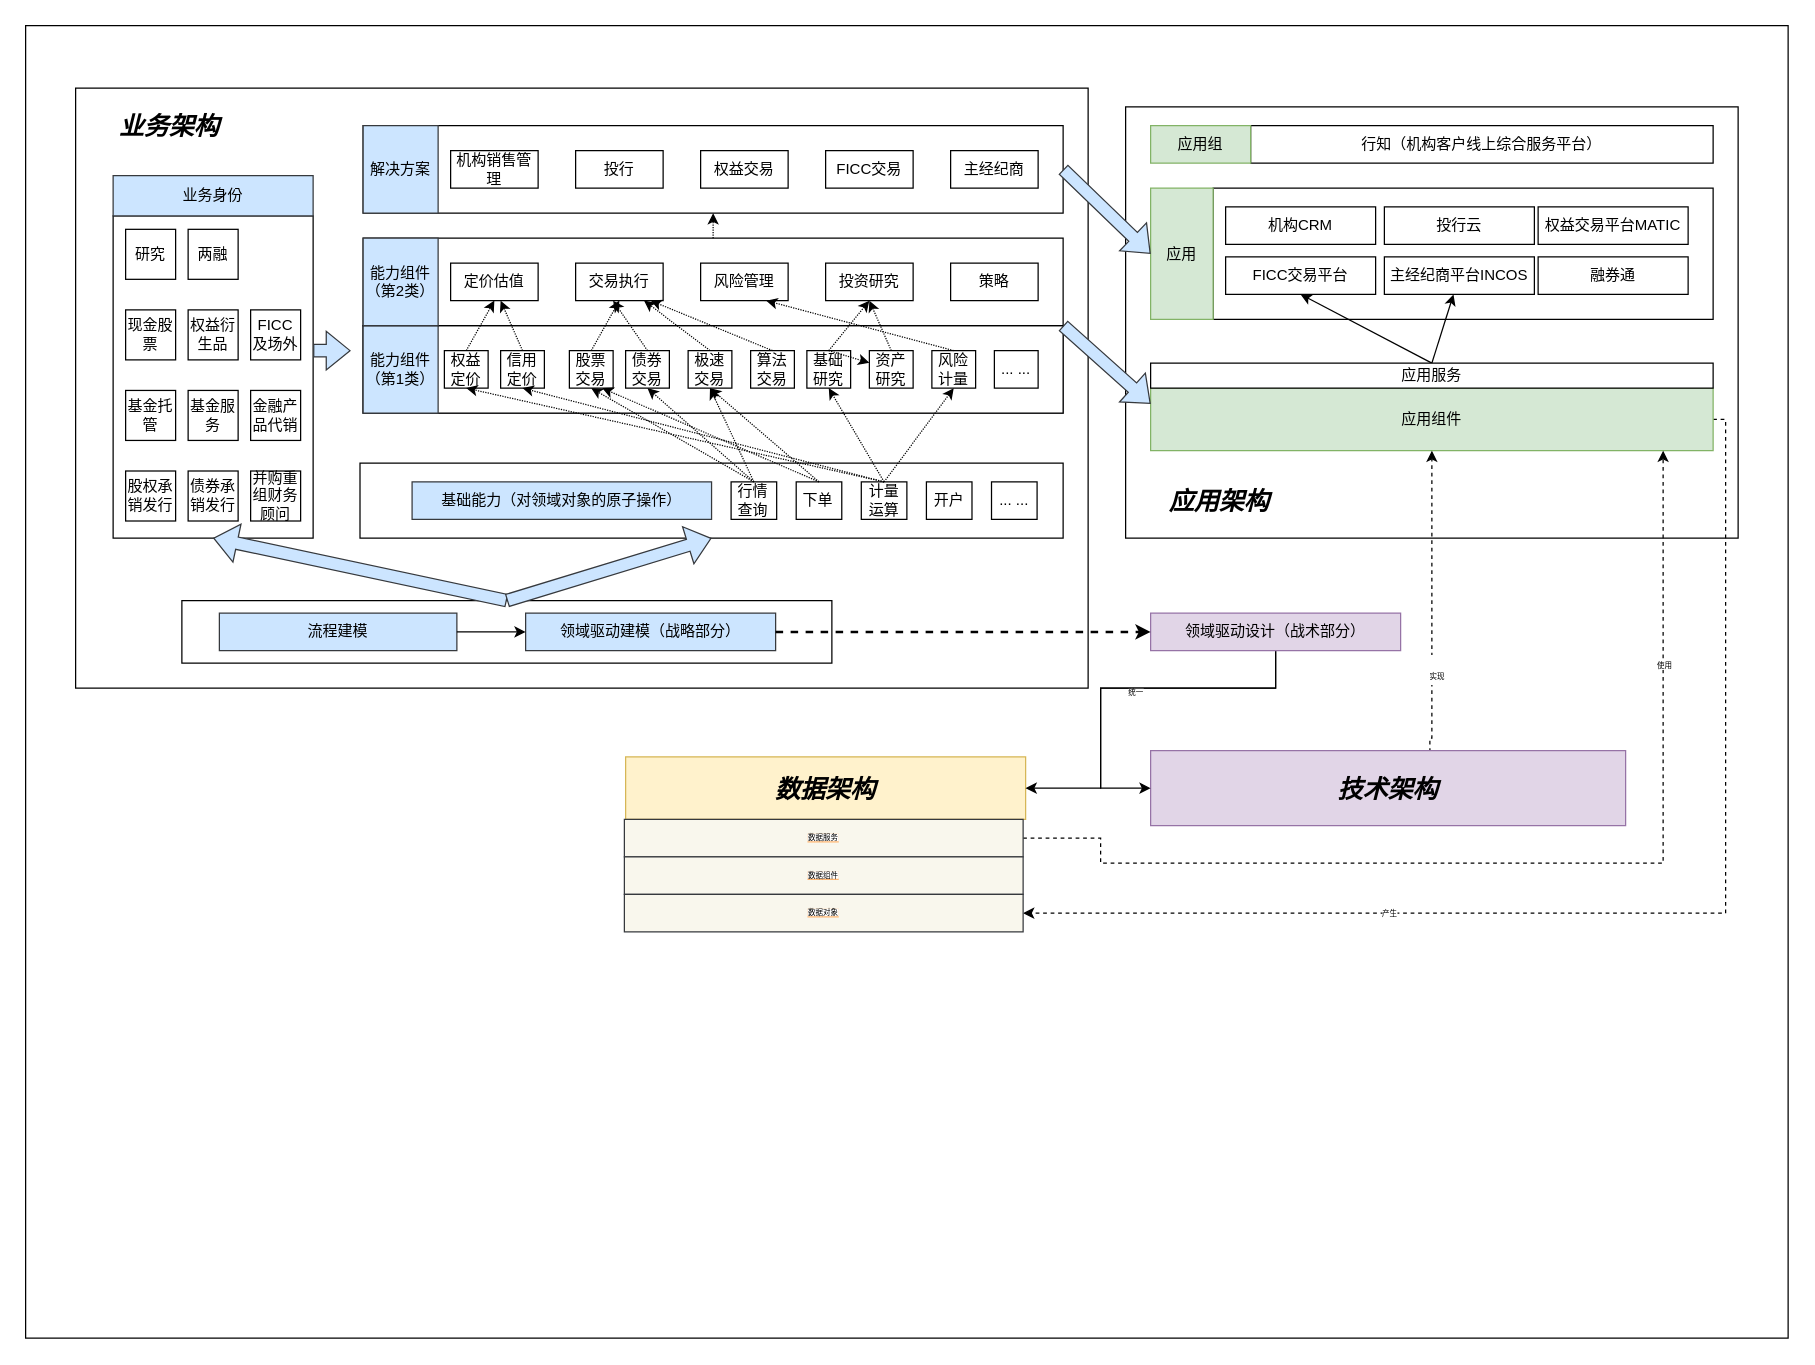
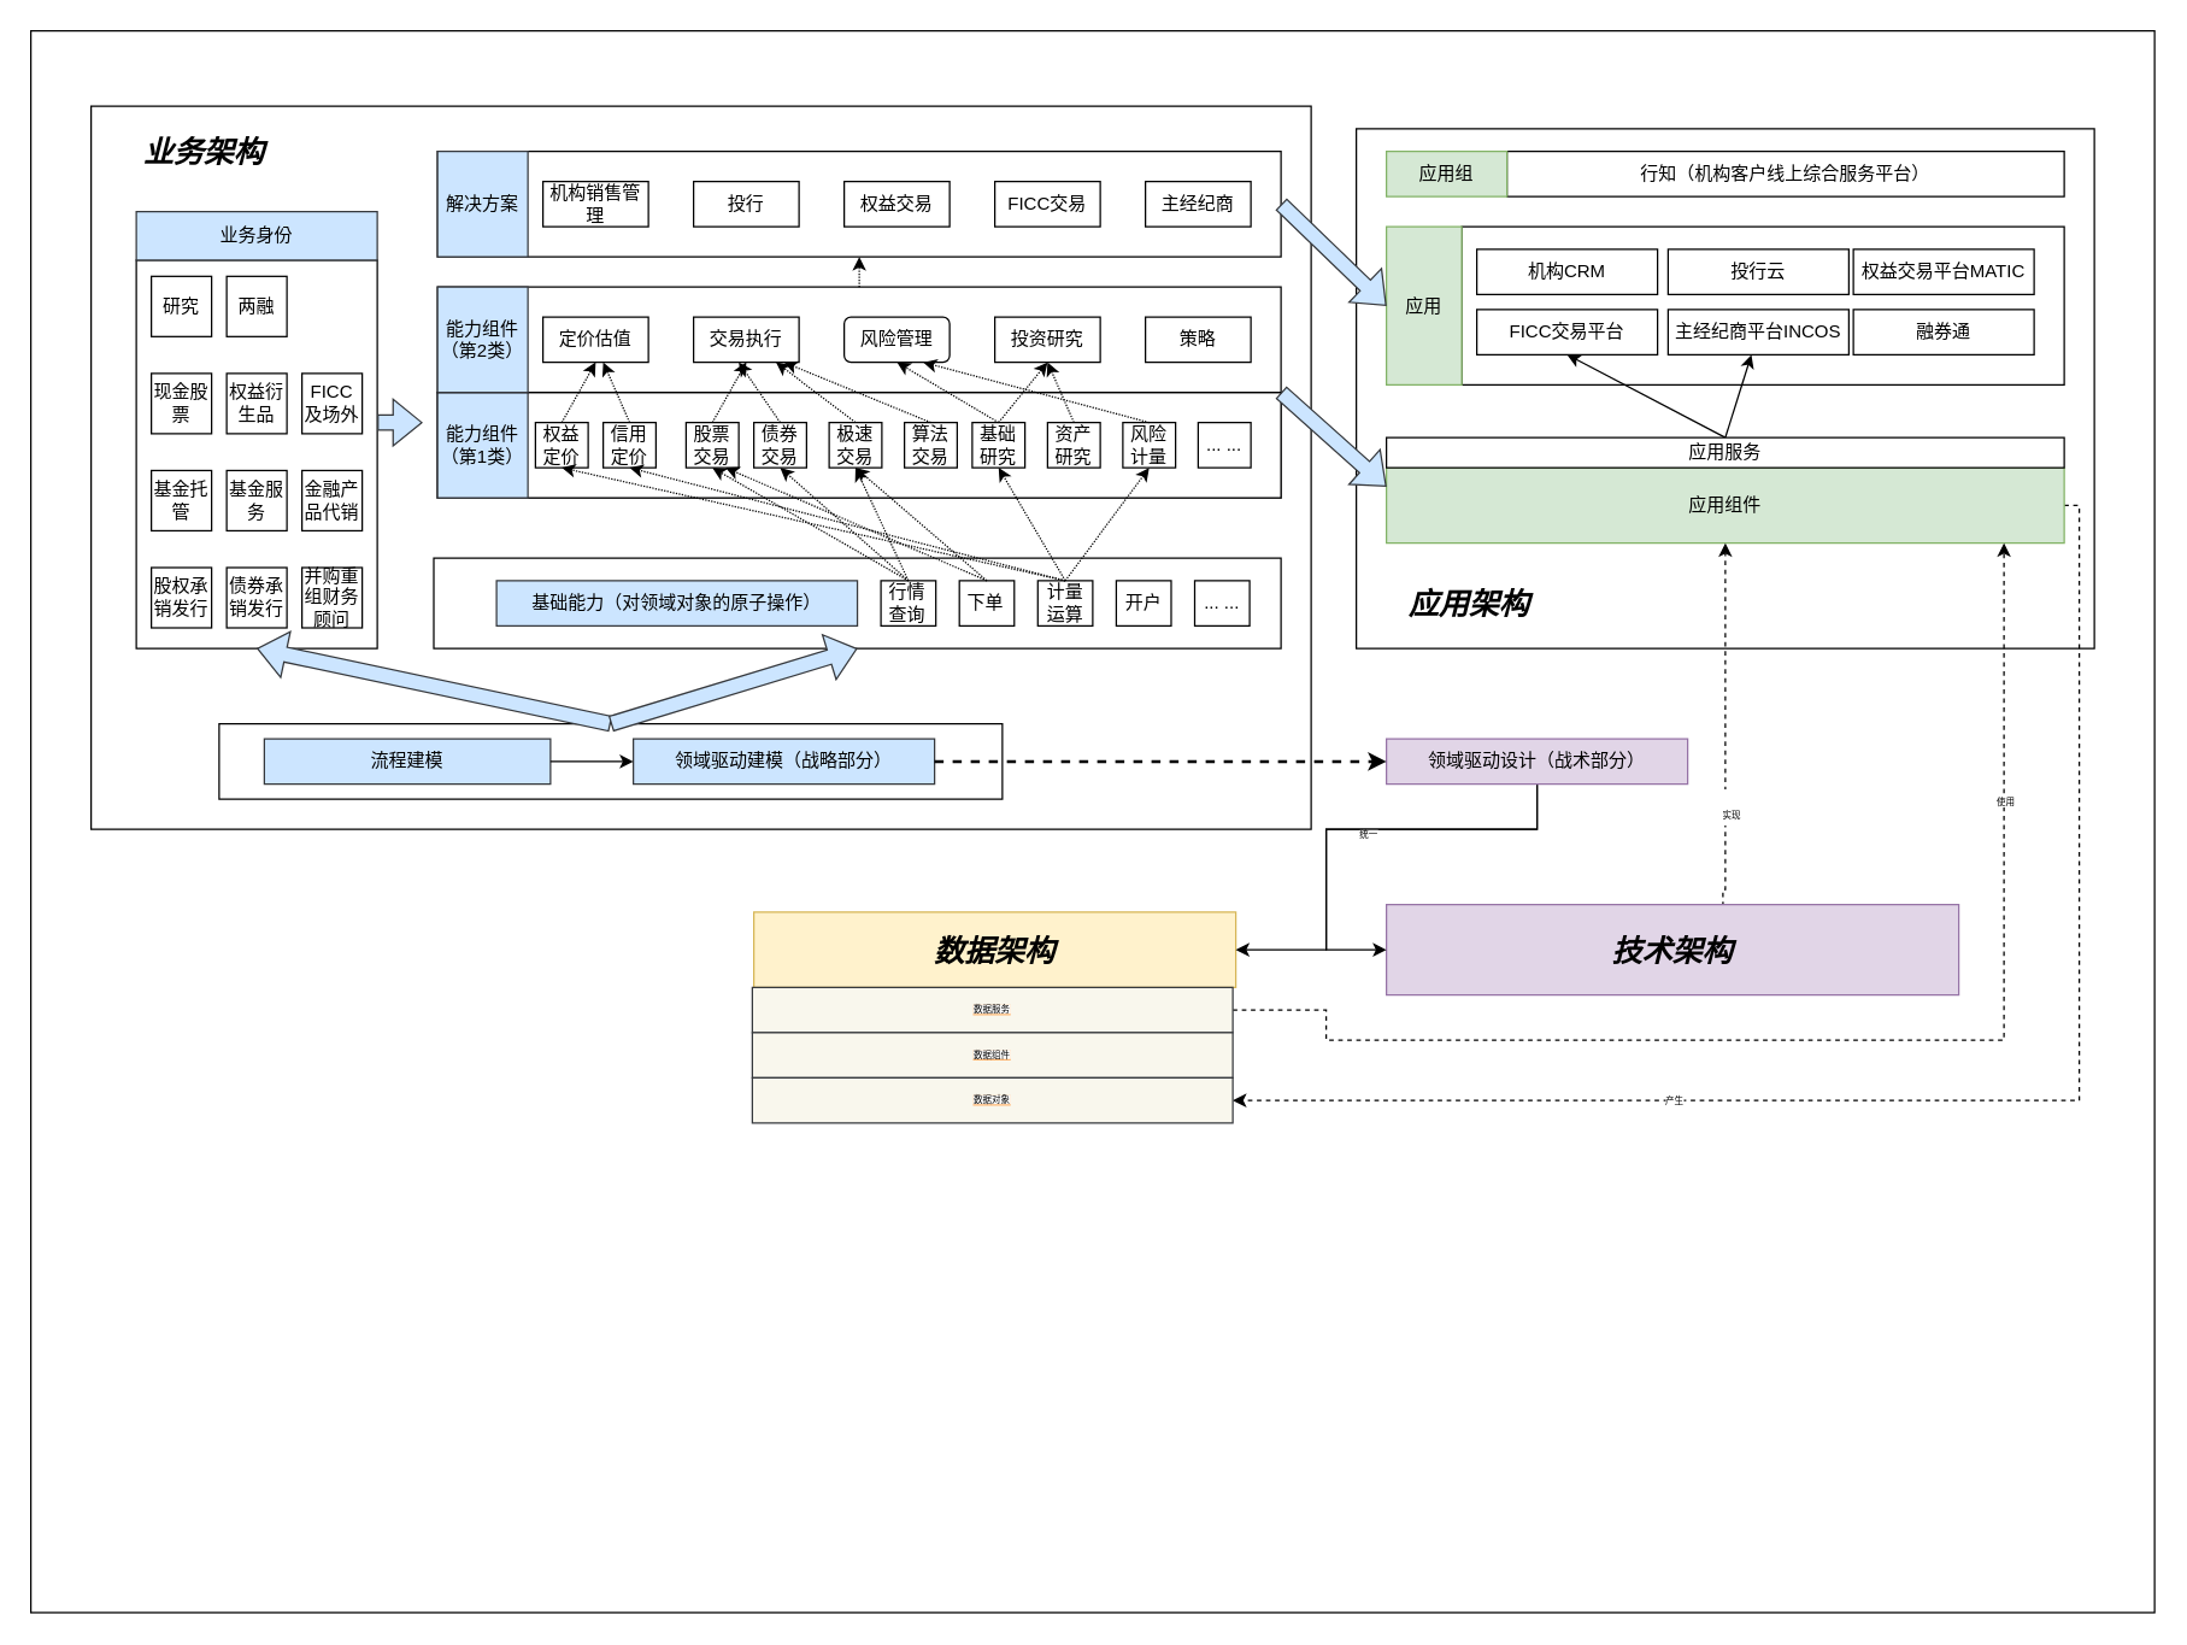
- <mxCell id="42" value="风险管理" style="rounded=0;whiteSpace=wrap;html=1;" vertex="1" parent="38"><mxGeometry x="270" y="20" width="70" height="30" as="geometry" /></mxCell>
+ <mxCell id="42" value="风险管理" style="whiteSpace=wrap;html=1;rounded=1;" vertex="1" parent="38"><mxGeometry x="270" y="20" width="70" height="30" as="geometry" /></mxCell>
- <mxCell id="79" style="edgeStyle=none;rounded=0;orthogonalLoop=1;jettySize=auto;html=1;exitX=0.5;exitY=0;exitDx=0;exitDy=0;dashed=1;dashPattern=1 1;" edge="1" parent="1" source="33" target="34"><mxGeometry relative="1" as="geometry" /></mxCell>
+ <mxCell id="79" style="edgeStyle=none;rounded=0;orthogonalLoop=1;jettySize=auto;html=1;exitX=0.5;exitY=0;exitDx=0;exitDy=0;entryX=0.5;entryY=1;entryDx=0;entryDy=0;dashed=1;dashPattern=1 1;" edge="1" parent="1" source="33" target="42"><mxGeometry relative="1" as="geometry" /></mxCell>
